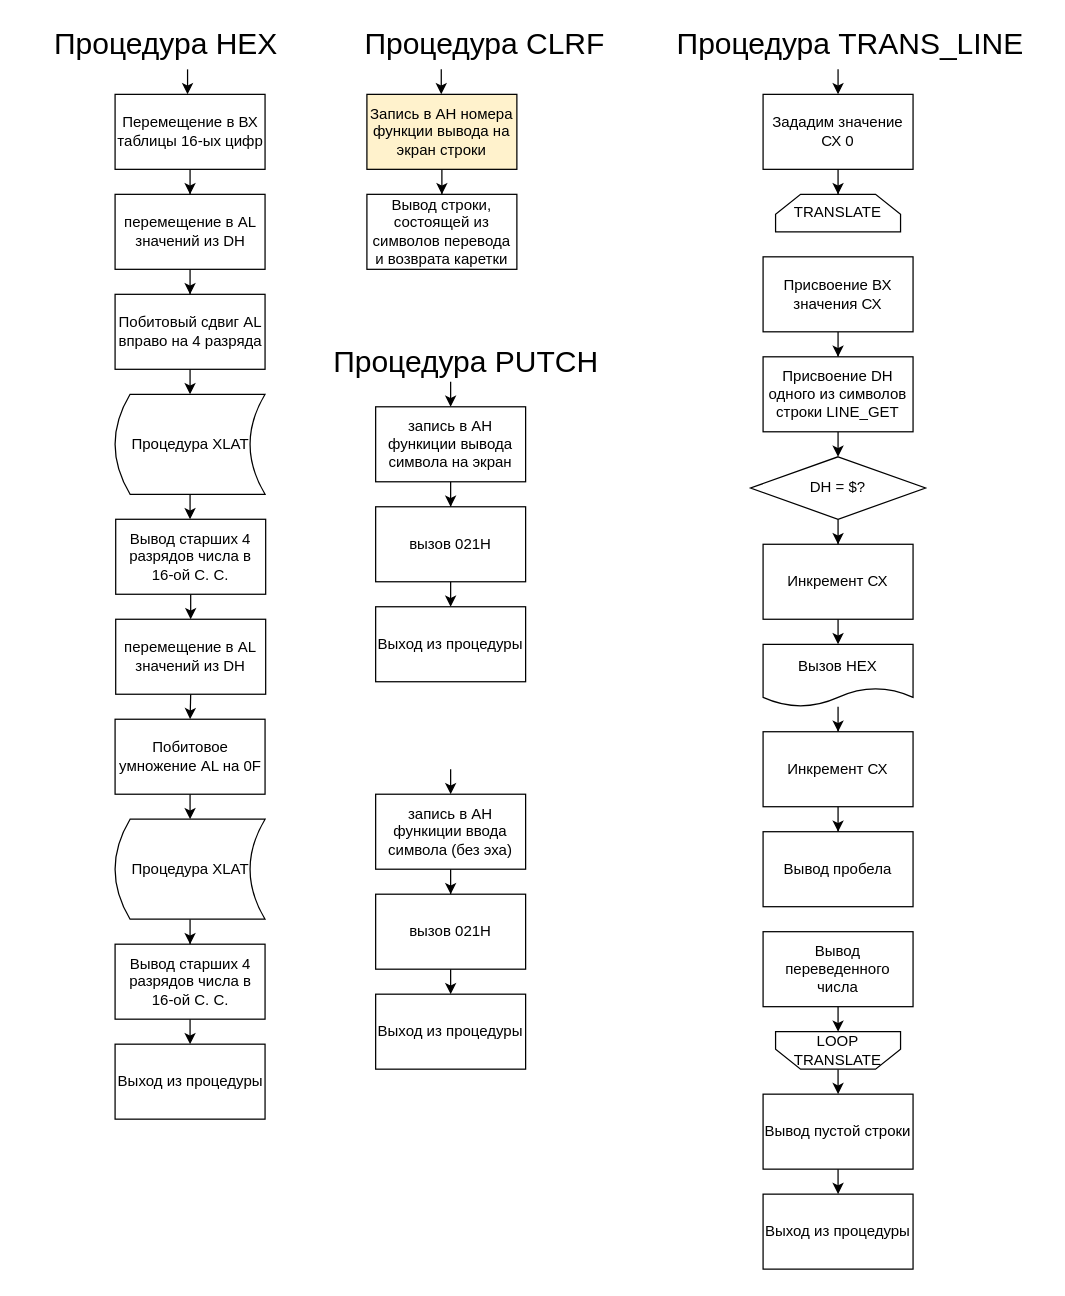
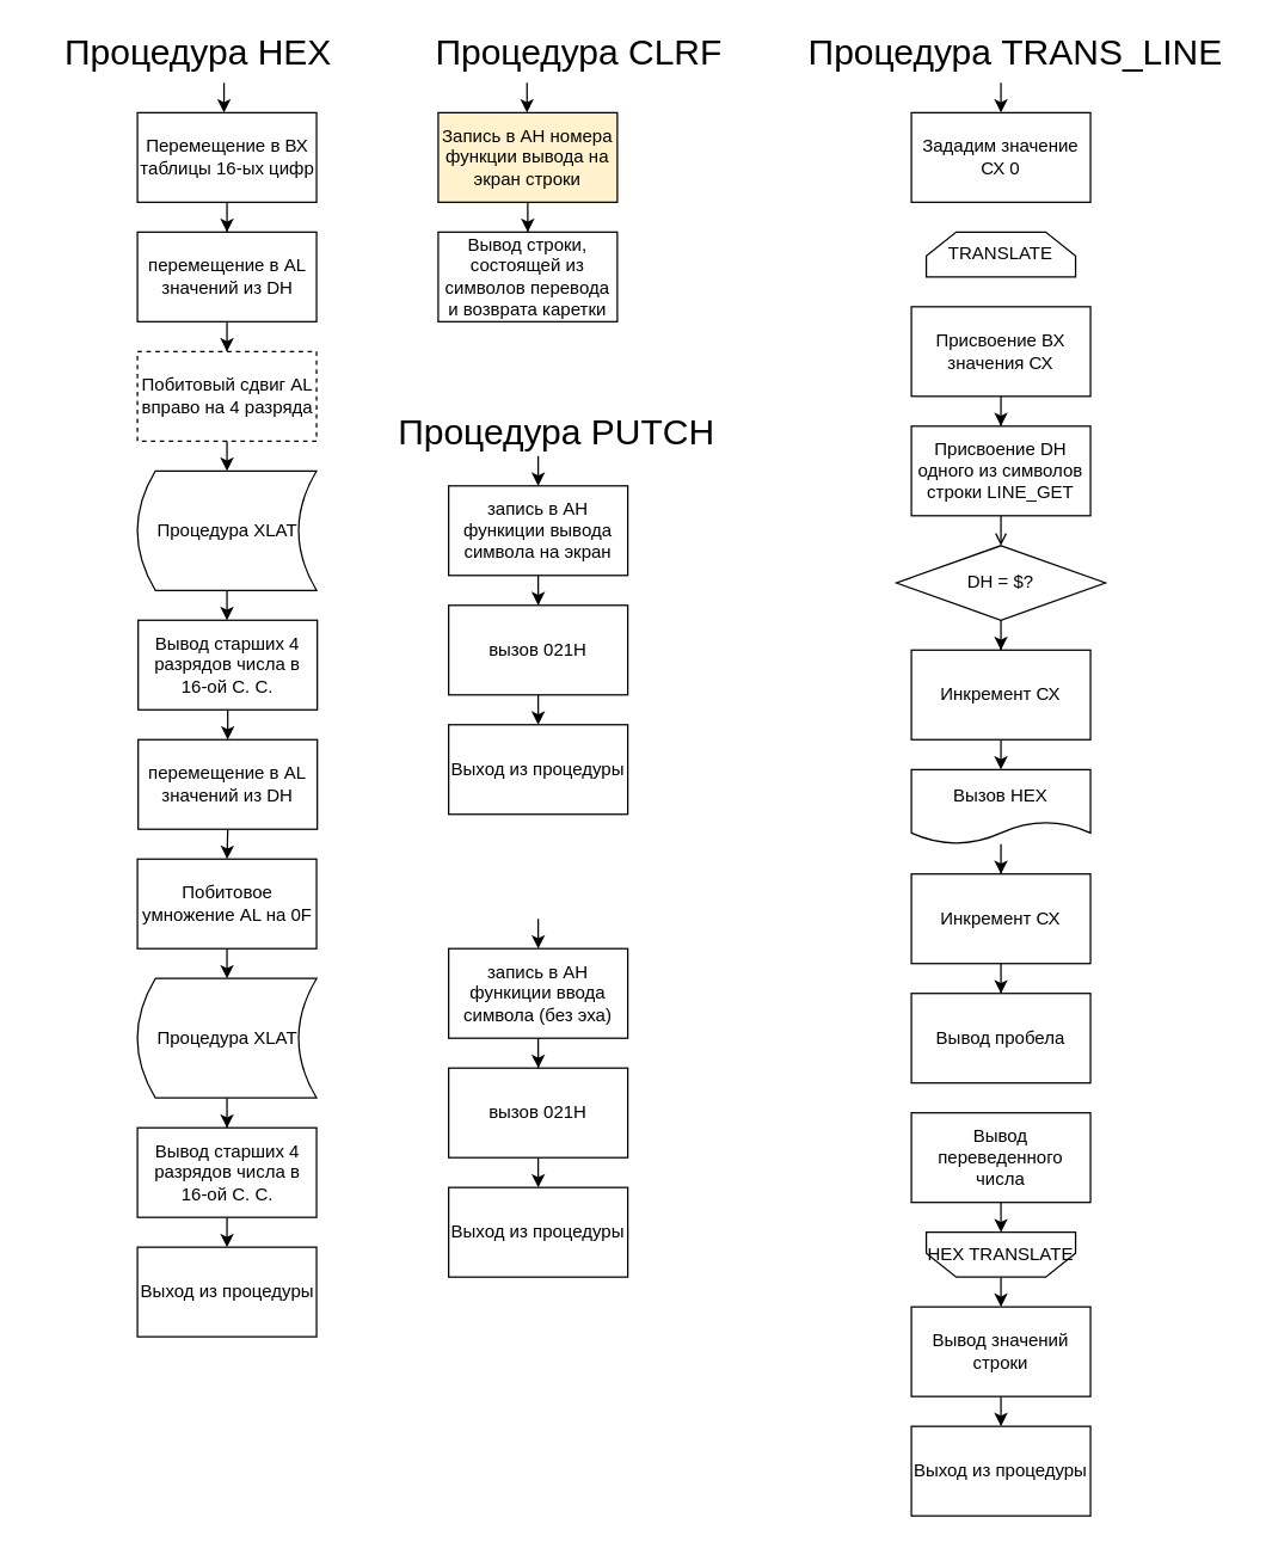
- <mxCell id="43" value="" style="edgeStyle=orthogonalEdgeStyle;rounded=0;jumpStyle=arc;orthogonalLoop=1;jettySize=auto;html=1;entryX=0.5;entryY=0;entryDx=0;entryDy=0;" edge="1" parent="1" source="44" target="45"><mxGeometry relative="1" as="geometry"><mxPoint x="670" y="215" as="targetPoint" /></mxGeometry></mxCell>
- <mxCell id="8" value="Побитовый сдвиг AL вправо на 4 разряда" style="rounded=0;whiteSpace=wrap;html=1;" vertex="1" parent="1"><mxGeometry x="91.5" y="235" width="120" height="60" as="geometry" /></mxCell>
+ <mxCell id="8" value="Побитовый сдвиг AL вправо на 4 разряда" style="rounded=0;whiteSpace=wrap;html=1;dashed=1;" vertex="1" parent="1"><mxGeometry x="91.5" y="235" width="120" height="60" as="geometry" /></mxCell>
- <mxCell id="48" style="edgeStyle=orthogonalEdgeStyle;rounded=0;jumpStyle=arc;orthogonalLoop=1;jettySize=auto;html=1;exitX=0.5;exitY=1;exitDx=0;exitDy=0;entryX=0.5;entryY=0;entryDx=0;entryDy=0;" edge="1" parent="1" source="49" target="51"><mxGeometry relative="1" as="geometry" /></mxCell>
+ <mxCell id="48" style="edgeStyle=orthogonalEdgeStyle;rounded=0;jumpStyle=arc;orthogonalLoop=1;jettySize=auto;html=1;exitX=0.5;exitY=1;exitDx=0;exitDy=0;entryX=0.5;entryY=0;entryDx=0;entryDy=0;endArrow=open;" edge="1" parent="1" source="49" target="51"><mxGeometry relative="1" as="geometry" /></mxCell>
- <mxCell id="62" value="LOOP TRANSLATE" style="shape=loopLimit;whiteSpace=wrap;html=1;direction=west;" vertex="1" parent="1"><mxGeometry x="620" y="825" width="100" height="30" as="geometry" /></mxCell>
+ <mxCell id="62" value="HEX TRANSLATE" style="shape=loopLimit;whiteSpace=wrap;html=1;direction=west;" vertex="1" parent="1"><mxGeometry x="620" y="825" width="100" height="30" as="geometry" /></mxCell>
- <mxCell id="64" value="Вывод пустой строки" style="rounded=0;whiteSpace=wrap;html=1;" vertex="1" parent="1"><mxGeometry x="610" y="875" width="120" height="60" as="geometry" /></mxCell>
+ <mxCell id="64" value="Вывод значений строки" style="rounded=0;whiteSpace=wrap;html=1;" vertex="1" parent="1"><mxGeometry x="610" y="875" width="120" height="60" as="geometry" /></mxCell>
